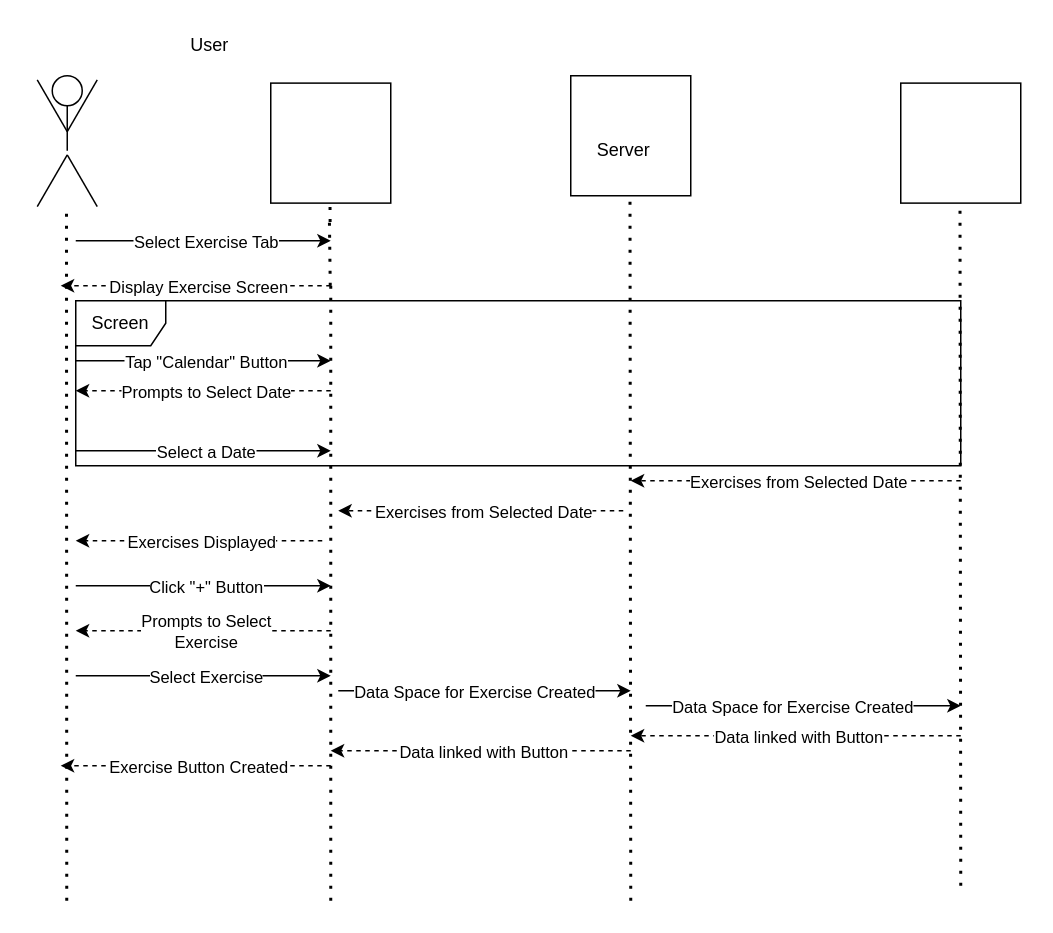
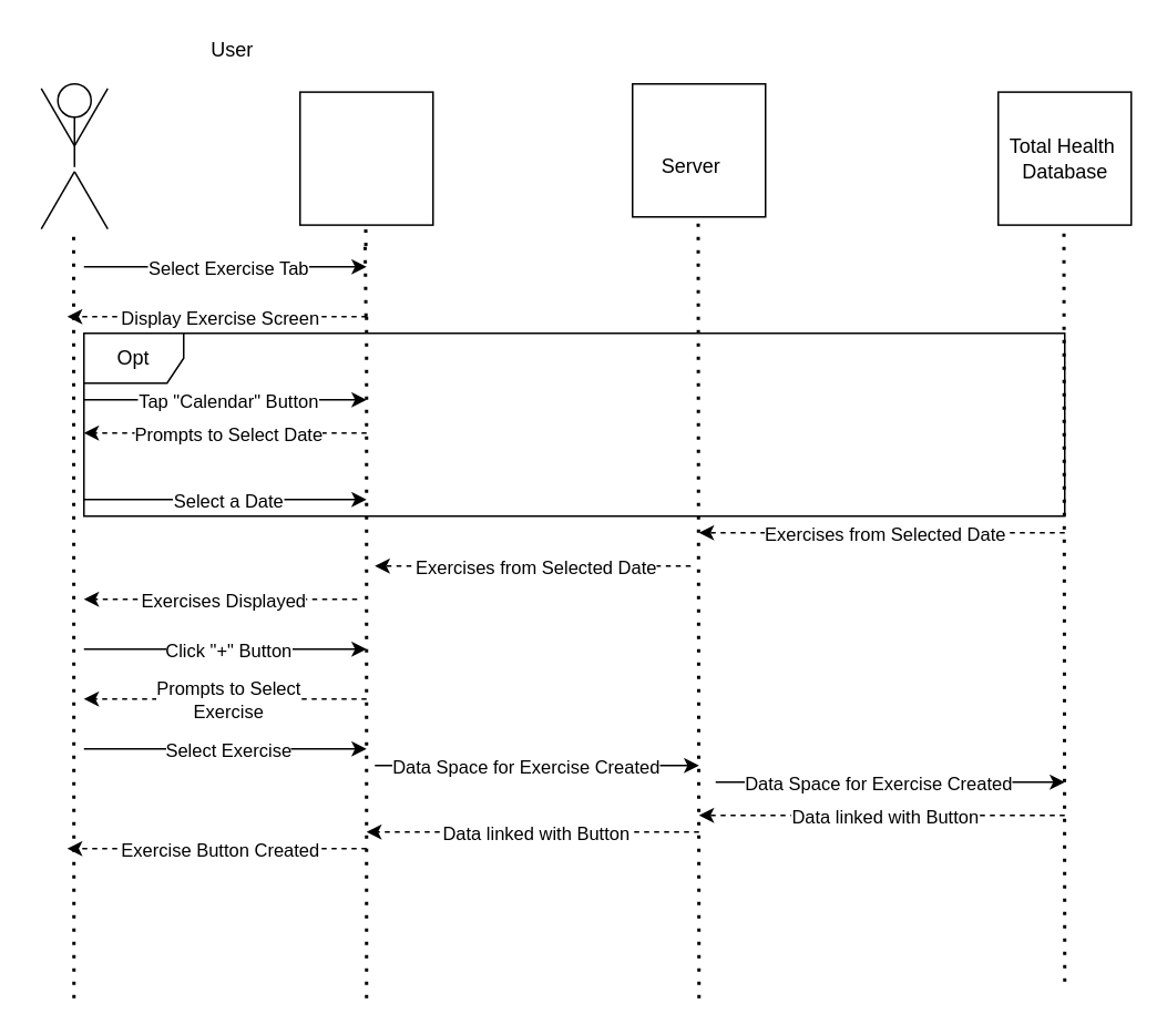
+ <mxCell id="17" value="Total Health&amp;nbsp;&lt;br&gt;Database" style="text;html=1;resizable=0;autosize=1;align=center;verticalAlign=middle;points=[];fillColor=none;strokeColor=none;rounded=0;" parent="1" vertex="1"><mxGeometry x="600" y="79.91" width="80" height="30" as="geometry" /></mxCell>
- <mxCell id="49" value="Screen" style="shape=umlFrame;whiteSpace=wrap;html=1;" vertex="1" parent="1"><mxGeometry x="50" y="200" width="590" height="110" as="geometry" /></mxCell>
+ <mxCell id="49" value="Opt" style="shape=umlFrame;whiteSpace=wrap;html=1;" vertex="1" parent="1"><mxGeometry x="50" y="200" width="590" height="110" as="geometry" /></mxCell>
